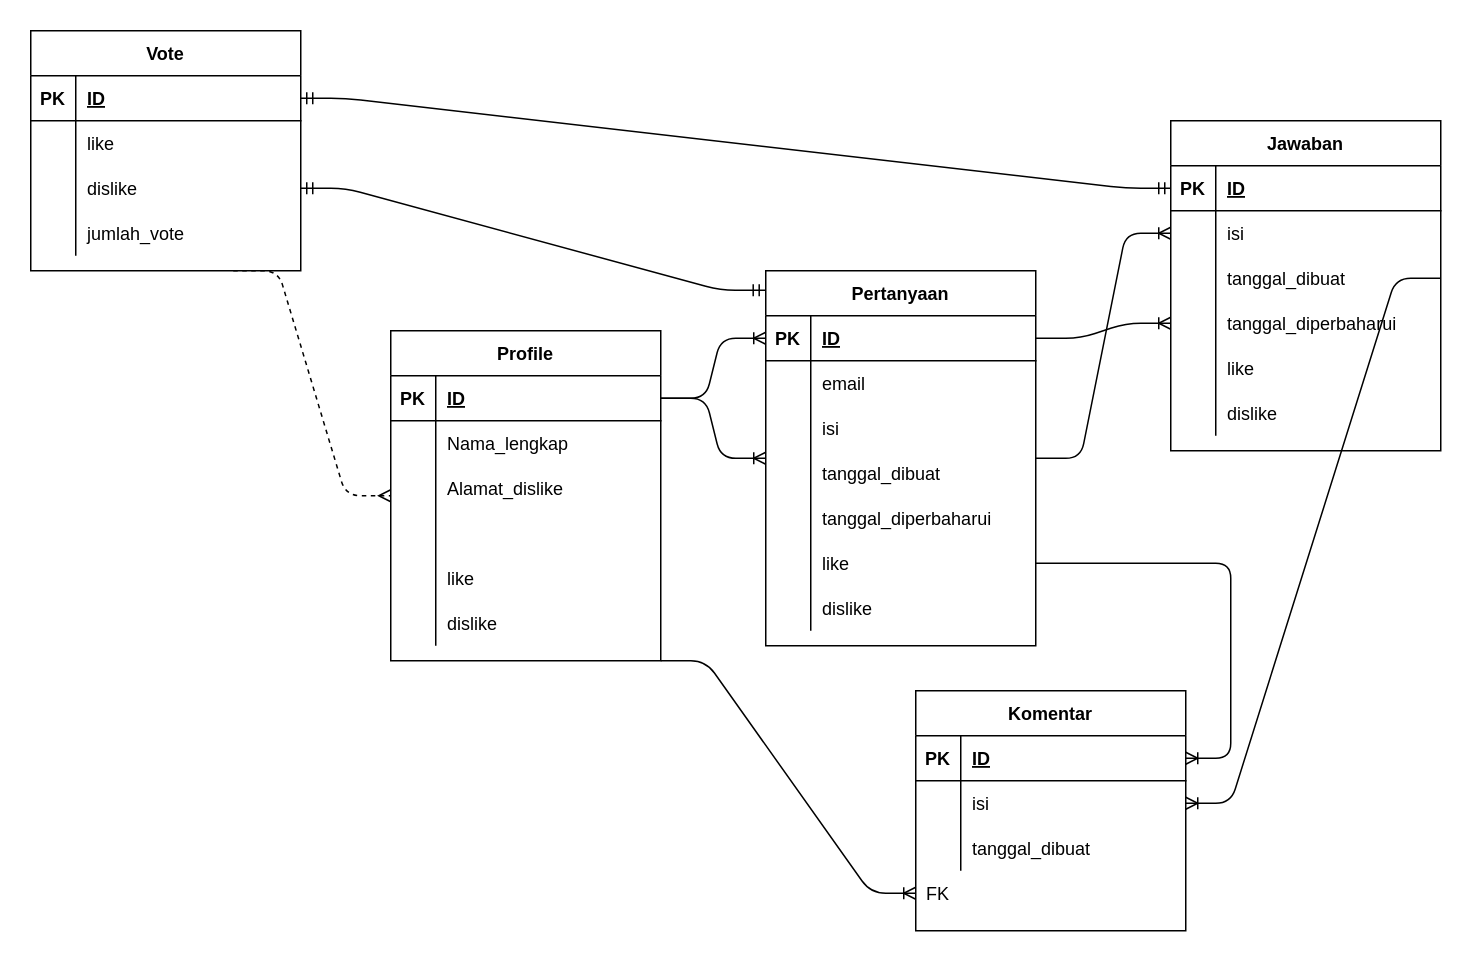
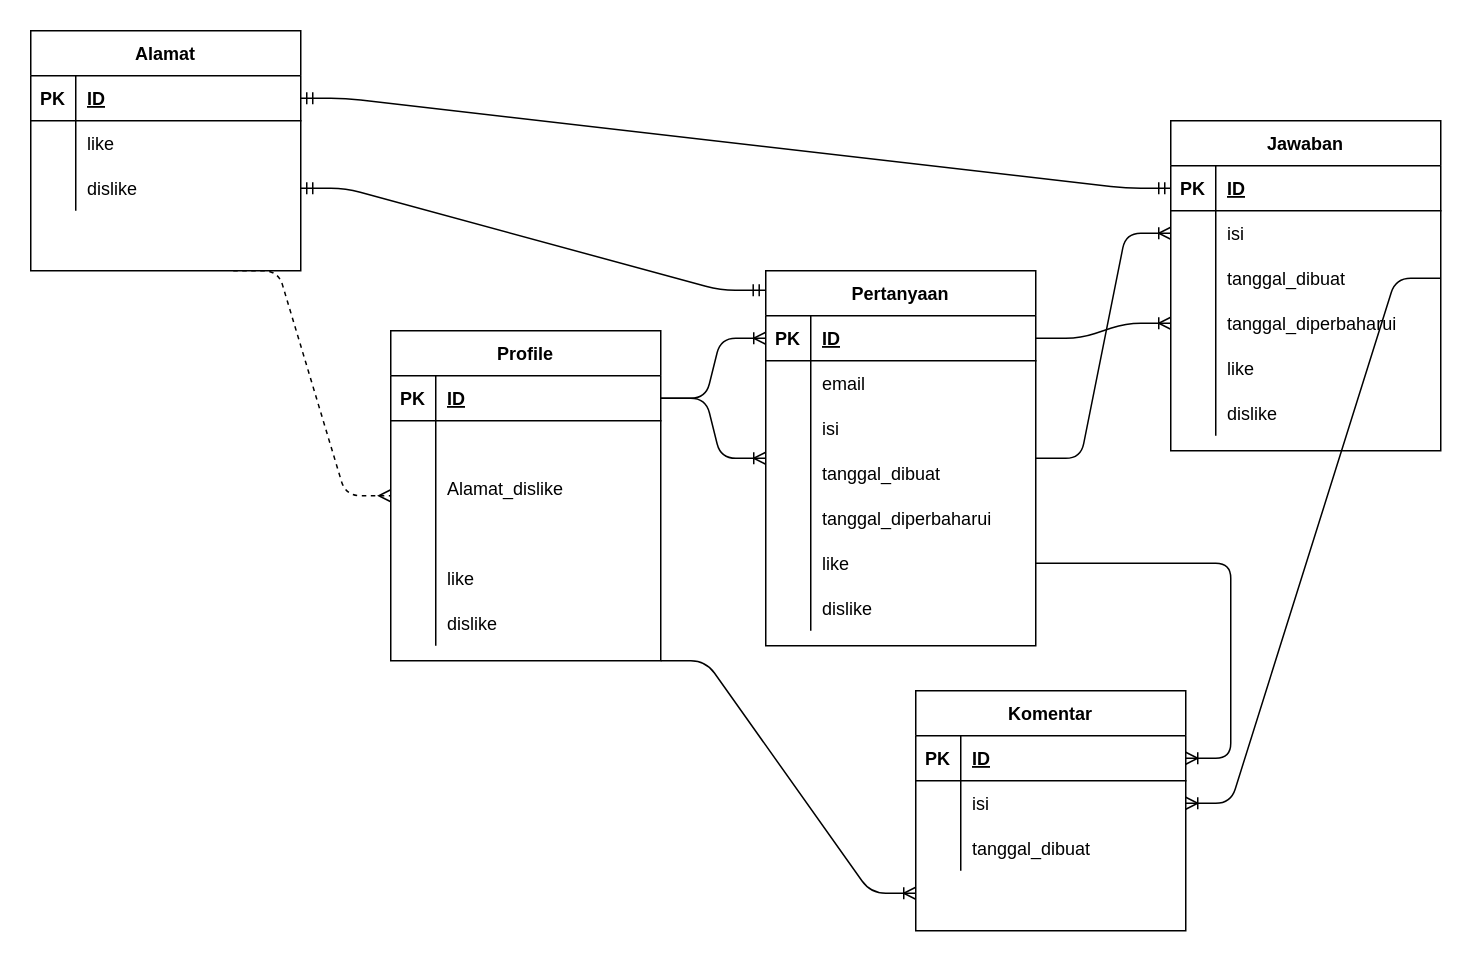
- <mxCell id="71" value="Vote" style="shape=table;startSize=30;container=1;collapsible=1;childLayout=tableLayout;fixedRows=1;rowLines=0;fontStyle=1;align=center;resizeLast=1;labelBackgroundColor=none;html=0;" vertex="1" parent="1"><mxGeometry x="20" y="20" width="180" height="160" as="geometry" /></mxCell>
+ <mxCell id="71" value="Alamat" style="shape=table;startSize=30;container=1;collapsible=1;childLayout=tableLayout;fixedRows=1;rowLines=0;fontStyle=1;align=center;resizeLast=1;labelBackgroundColor=none;html=0;" vertex="1" parent="1"><mxGeometry x="20" y="20" width="180" height="160" as="geometry" /></mxCell>
- <mxCell id="83" value="jumlah_vote" style="shape=partialRectangle;connectable=0;fillColor=none;top=0;left=0;bottom=0;right=0;align=left;spacingLeft=6;overflow=hidden;" vertex="1" parent="81"><mxGeometry x="30" width="150" height="30" as="geometry" /></mxCell>
- <mxCell id="8" value="Nama_lengkap" style="shape=partialRectangle;connectable=0;fillColor=none;top=0;left=0;bottom=0;right=0;align=left;spacingLeft=6;overflow=hidden;" vertex="1" parent="6"><mxGeometry x="30" width="150" height="30" as="geometry" /></mxCell>
- <mxCell id="95" value="FK" style="shape=partialRectangle;connectable=0;fillColor=none;top=0;left=0;bottom=0;right=0;editable=1;overflow=hidden;" vertex="1" parent="94"><mxGeometry width="30" height="30" as="geometry" /></mxCell>
